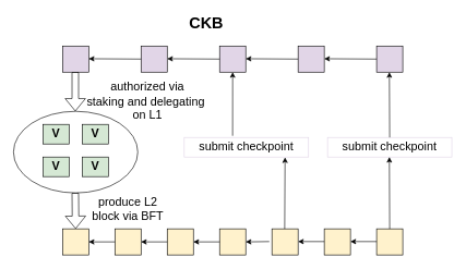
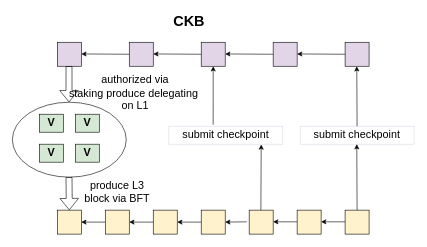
- <mxCell id="22" value="authorized via&lt;br&gt;staking and delegating&amp;nbsp;&lt;br&gt;on L1" style="text;strokeColor=none;align=center;fillColor=none;html=1;verticalAlign=middle;whiteSpace=wrap;rounded=0;fontSize=18;" vertex="1" parent="1"><mxGeometry x="105" y="120" width="240" height="70" as="geometry" /></mxCell>
+ <mxCell id="22" value="authorized via&lt;br&gt;staking produce delegating&amp;nbsp;&lt;br&gt;on L1" style="text;strokeColor=none;align=center;fillColor=none;html=1;verticalAlign=middle;whiteSpace=wrap;rounded=0;fontSize=18;" vertex="1" parent="1"><mxGeometry x="105" y="120" width="240" height="70" as="geometry" /></mxCell>
- <mxCell id="23" value="produce L2&lt;br&gt;block via BFT" style="text;strokeColor=none;align=center;fillColor=none;html=1;verticalAlign=middle;whiteSpace=wrap;rounded=0;fontSize=18;" vertex="1" parent="1"><mxGeometry x="115" y="295" width="160" height="50" as="geometry" /></mxCell>
+ <mxCell id="23" value="produce L3&lt;br&gt;block via BFT" style="text;strokeColor=none;align=center;fillColor=none;html=1;verticalAlign=middle;whiteSpace=wrap;rounded=0;fontSize=18;" vertex="1" parent="1"><mxGeometry x="115" y="295" width="160" height="50" as="geometry" /></mxCell>
